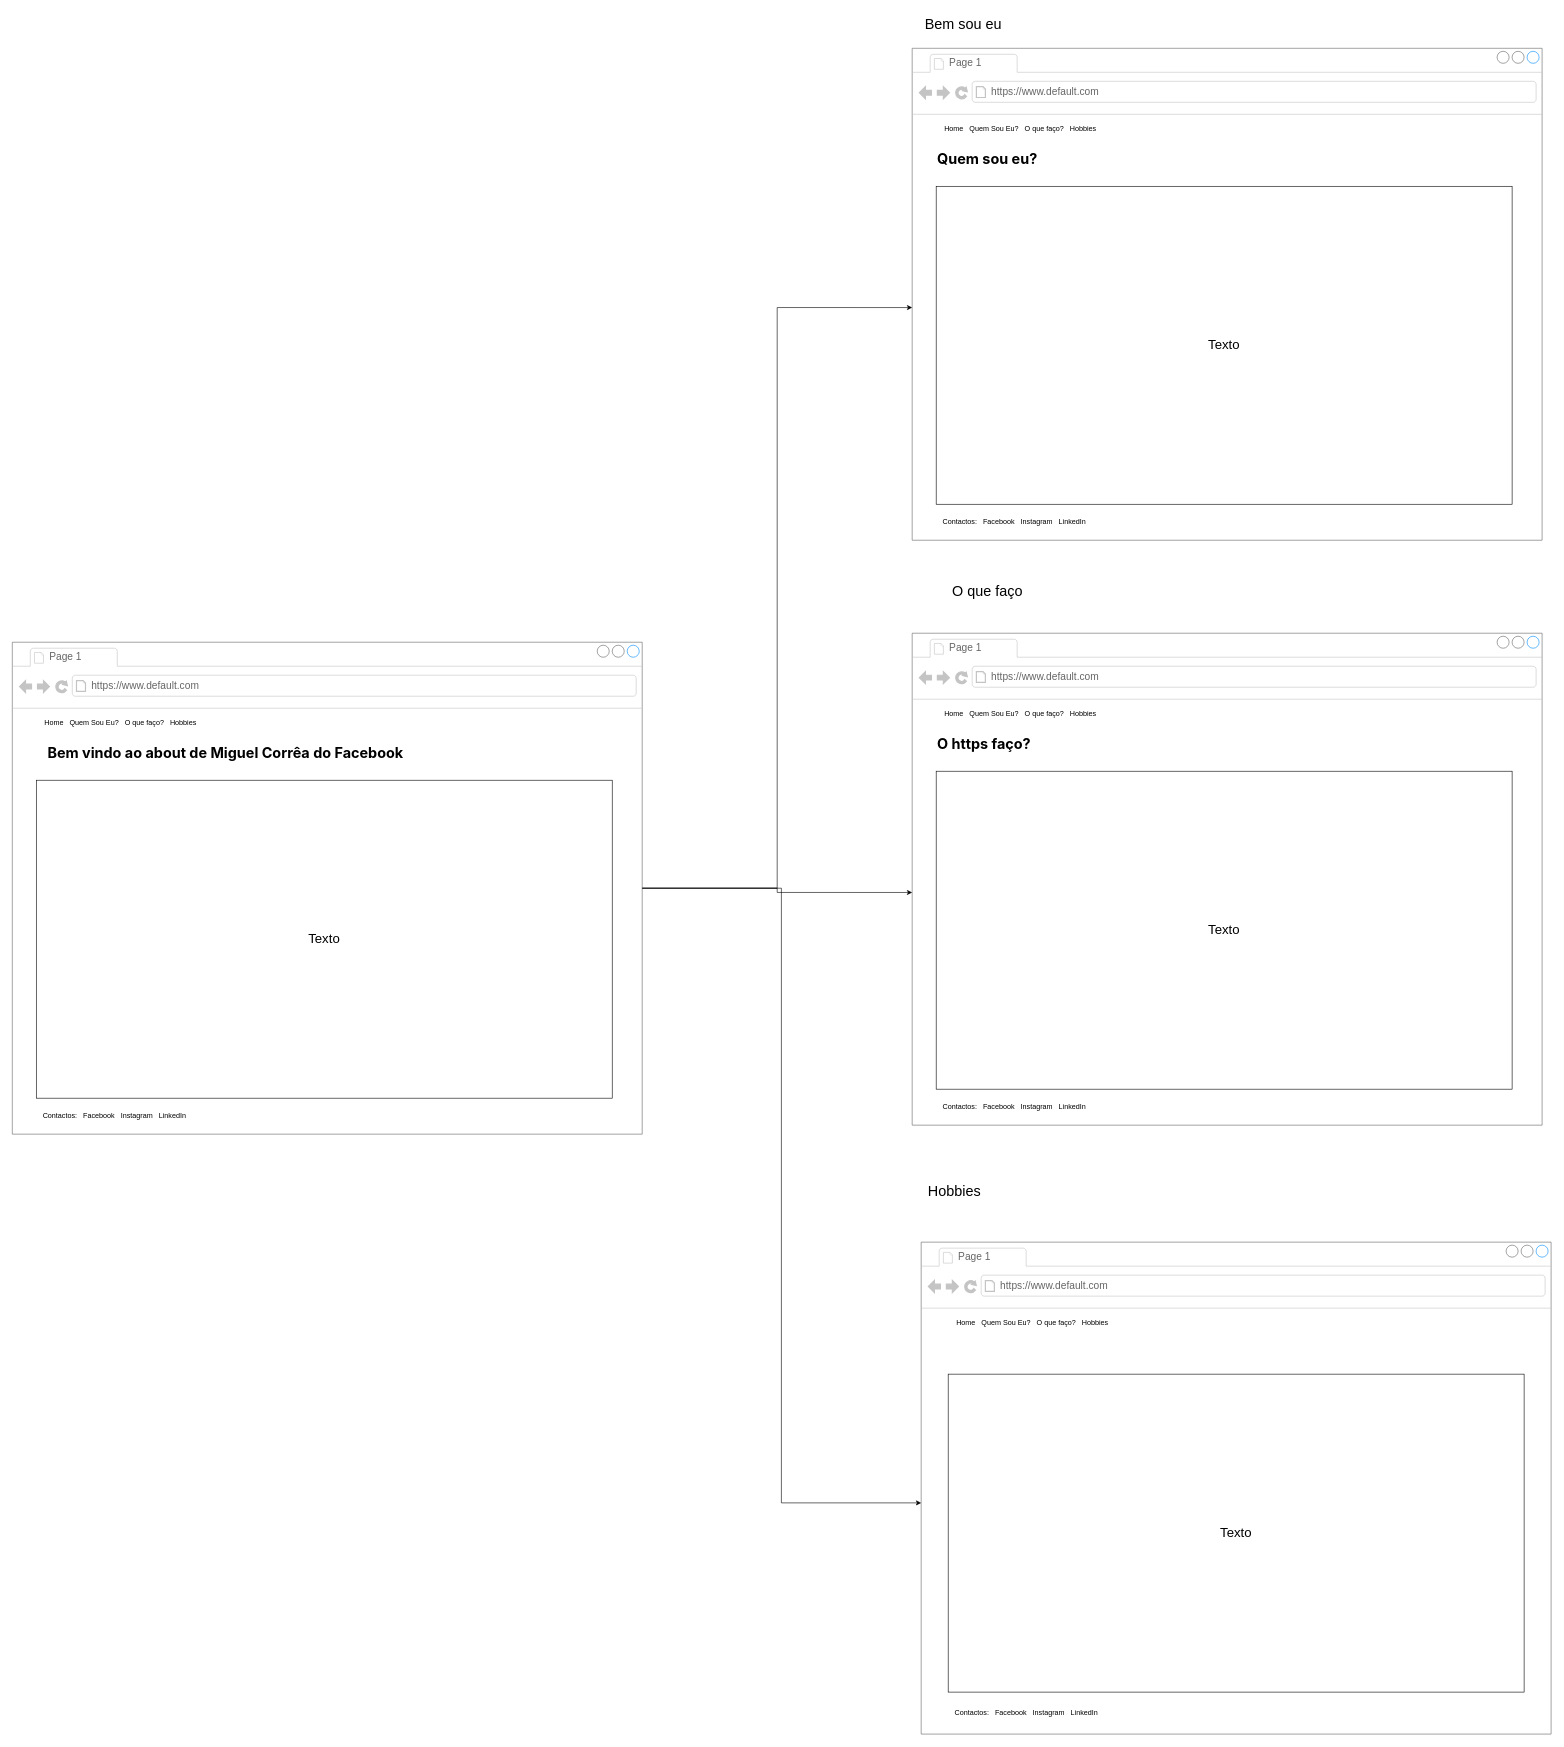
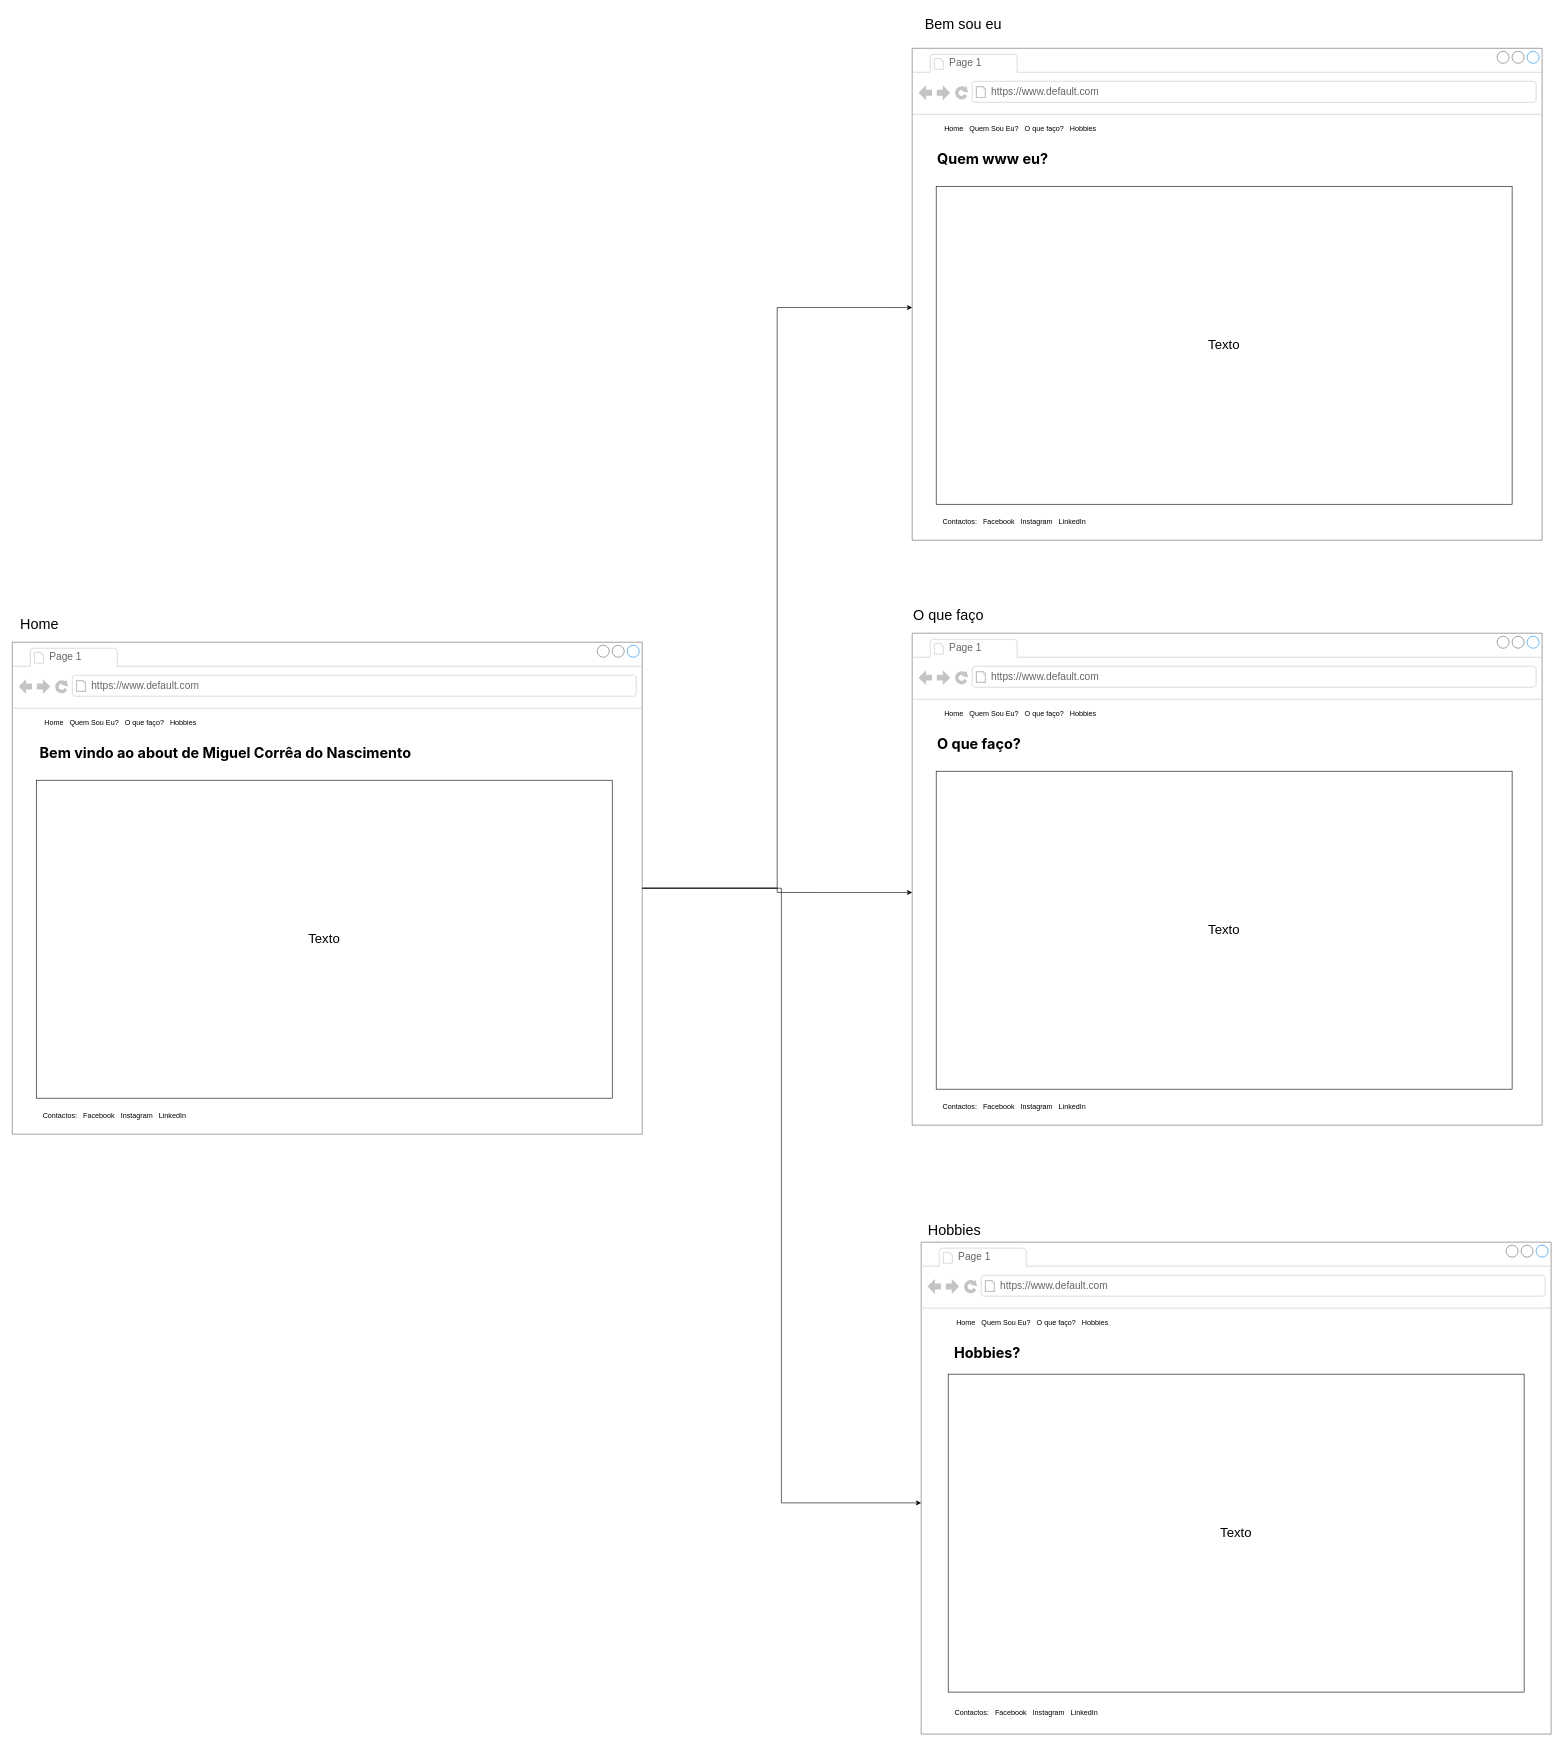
- <mxCell id="15" value="&lt;h1 style=&quot;font-family: Inter, -apple-system, BlinkMacSystemFont, &amp;quot;Segoe UI&amp;quot;, Roboto, Oxygen, Ubuntu, Cantarell, &amp;quot;Fira Sans&amp;quot;, &amp;quot;Droid Sans&amp;quot;, &amp;quot;Helvetica Neue&amp;quot;, sans-serif;&quot;&gt;Quem sou eu?&lt;/h1&gt;" style="text;html=1;align=left;verticalAlign=middle;resizable=0;points=[];autosize=1;strokeColor=none;fillColor=none;" vertex="1" parent="10"><mxGeometry x="40" y="150" width="180" height="70" as="geometry" /></mxCell>
+ <mxCell id="15" value="&lt;h1 style=&quot;font-family: Inter, -apple-system, BlinkMacSystemFont, &amp;quot;Segoe UI&amp;quot;, Roboto, Oxygen, Ubuntu, Cantarell, &amp;quot;Fira Sans&amp;quot;, &amp;quot;Droid Sans&amp;quot;, &amp;quot;Helvetica Neue&amp;quot;, sans-serif;&quot;&gt;Quem www eu?&lt;/h1&gt;" style="text;html=1;align=left;verticalAlign=middle;resizable=0;points=[];autosize=1;strokeColor=none;fillColor=none;" vertex="1" parent="10"><mxGeometry x="40" y="150" width="180" height="70" as="geometry" /></mxCell>
- <mxCell id="35" value="O que faço" style="text;html=1;align=center;verticalAlign=middle;resizable=0;points=[];autosize=1;strokeColor=none;fillColor=none;fontSize=24;" vertex="1" parent="1"><mxGeometry x="1575" y="965" width="140" height="40" as="geometry" /></mxCell>
+ <mxCell id="35" value="O que faço" style="text;html=1;align=center;verticalAlign=middle;resizable=0;points=[];autosize=1;strokeColor=none;fillColor=none;fontSize=24;" vertex="1" parent="1"><mxGeometry x="1510" y="1005" width="140" height="40" as="geometry" /></mxCell>
+ <mxCell id="9" value="Home" style="text;html=1;align=center;verticalAlign=middle;resizable=0;points=[];autosize=1;strokeColor=none;fillColor=none;fontSize=24;" vertex="1" parent="1"><mxGeometry x="20" y="1020" width="90" height="40" as="geometry" /></mxCell>
- <mxCell id="22" value="&lt;h1 style=&quot;font-family: Inter, -apple-system, BlinkMacSystemFont, &amp;quot;Segoe UI&amp;quot;, Roboto, Oxygen, Ubuntu, Cantarell, &amp;quot;Fira Sans&amp;quot;, &amp;quot;Droid Sans&amp;quot;, &amp;quot;Helvetica Neue&amp;quot;, sans-serif;&quot;&gt;O https faço?&lt;/h1&gt;" style="text;html=1;align=left;verticalAlign=middle;resizable=0;points=[];autosize=1;strokeColor=none;fillColor=none;" vertex="1" parent="17"><mxGeometry x="40" y="150" width="160" height="70" as="geometry" /></mxCell>
+ <mxCell id="22" value="&lt;h1 style=&quot;font-family: Inter, -apple-system, BlinkMacSystemFont, &amp;quot;Segoe UI&amp;quot;, Roboto, Oxygen, Ubuntu, Cantarell, &amp;quot;Fira Sans&amp;quot;, &amp;quot;Droid Sans&amp;quot;, &amp;quot;Helvetica Neue&amp;quot;, sans-serif;&quot;&gt;O que faço?&lt;/h1&gt;" style="text;html=1;align=left;verticalAlign=middle;resizable=0;points=[];autosize=1;strokeColor=none;fillColor=none;" vertex="1" parent="17"><mxGeometry x="40" y="150" width="160" height="70" as="geometry" /></mxCell>
- <mxCell id="7" value="&lt;h1 style=&quot;font-family: Inter, -apple-system, BlinkMacSystemFont, &amp;quot;Segoe UI&amp;quot;, Roboto, Oxygen, Ubuntu, Cantarell, &amp;quot;Fira Sans&amp;quot;, &amp;quot;Droid Sans&amp;quot;, &amp;quot;Helvetica Neue&amp;quot;, sans-serif; text-align: start;&quot;&gt;Bem vindo ao about de Miguel Corrêa do Facebook&lt;/h1&gt;" style="text;html=1;align=center;verticalAlign=middle;resizable=0;points=[];autosize=1;strokeColor=none;fillColor=none;" vertex="1" parent="2"><mxGeometry x="40" y="150" width="630" height="70" as="geometry" /></mxCell>
+ <mxCell id="7" value="&lt;h1 style=&quot;font-family: Inter, -apple-system, BlinkMacSystemFont, &amp;quot;Segoe UI&amp;quot;, Roboto, Oxygen, Ubuntu, Cantarell, &amp;quot;Fira Sans&amp;quot;, &amp;quot;Droid Sans&amp;quot;, &amp;quot;Helvetica Neue&amp;quot;, sans-serif; text-align: start;&quot;&gt;Bem vindo ao about de Miguel Corrêa do Nascimento&lt;/h1&gt;" style="text;html=1;align=center;verticalAlign=middle;resizable=0;points=[];autosize=1;strokeColor=none;fillColor=none;" vertex="1" parent="2"><mxGeometry x="40" y="150" width="630" height="70" as="geometry" /></mxCell>
- <mxCell id="36" value="Hobbies" style="text;html=1;align=center;verticalAlign=middle;resizable=0;points=[];autosize=1;strokeColor=none;fillColor=none;fontSize=24;" vertex="1" parent="1"><mxGeometry x="1535" y="1965" width="110" height="40" as="geometry" /></mxCell>
+ <mxCell id="36" value="Hobbies" style="text;html=1;align=center;verticalAlign=middle;resizable=0;points=[];autosize=1;strokeColor=none;fillColor=none;fontSize=24;" vertex="1" parent="1"><mxGeometry x="1535" y="2030" width="110" height="40" as="geometry" /></mxCell>
+ <mxCell id="29" value="&lt;h1 style=&quot;font-family: Inter, -apple-system, BlinkMacSystemFont, &amp;quot;Segoe UI&amp;quot;, Roboto, Oxygen, Ubuntu, Cantarell, &amp;quot;Fira Sans&amp;quot;, &amp;quot;Droid Sans&amp;quot;, &amp;quot;Helvetica Neue&amp;quot;, sans-serif; text-align: start;&quot;&gt;Hobbies?&lt;/h1&gt;" style="text;html=1;align=center;verticalAlign=middle;resizable=0;points=[];autosize=1;strokeColor=none;fillColor=none;" vertex="1" parent="24"><mxGeometry x="45" y="150" width="130" height="70" as="geometry" /></mxCell>
